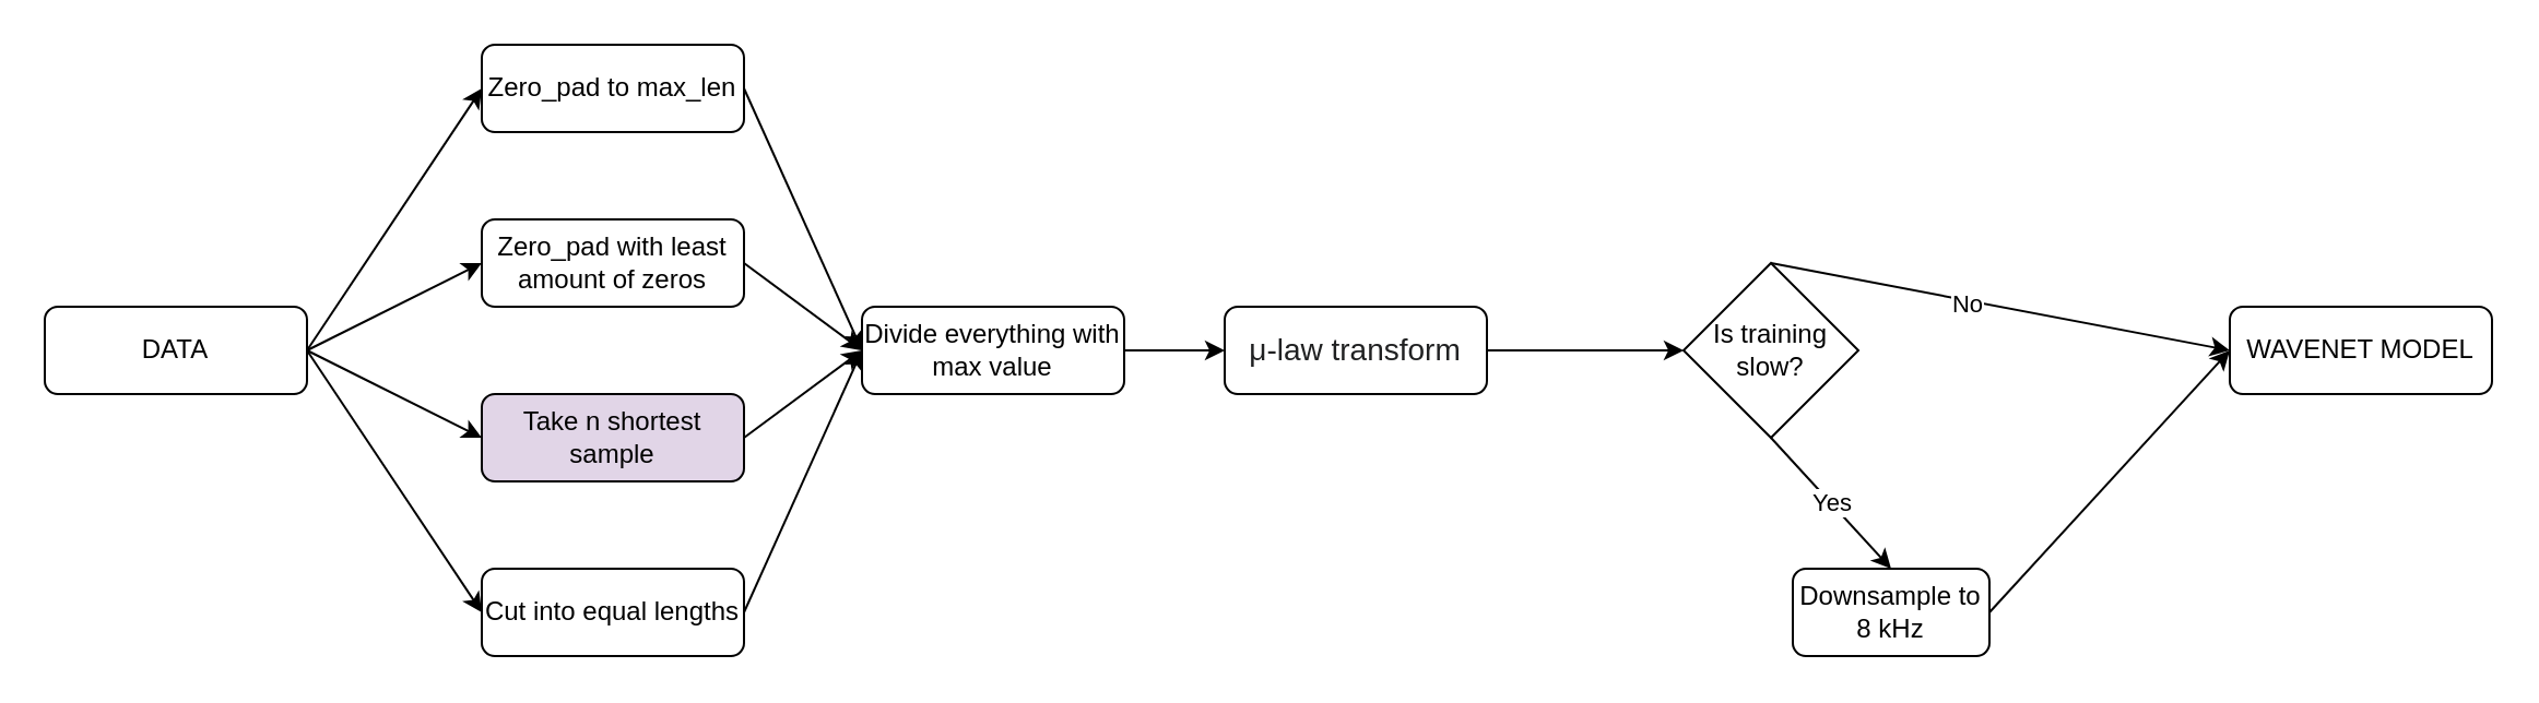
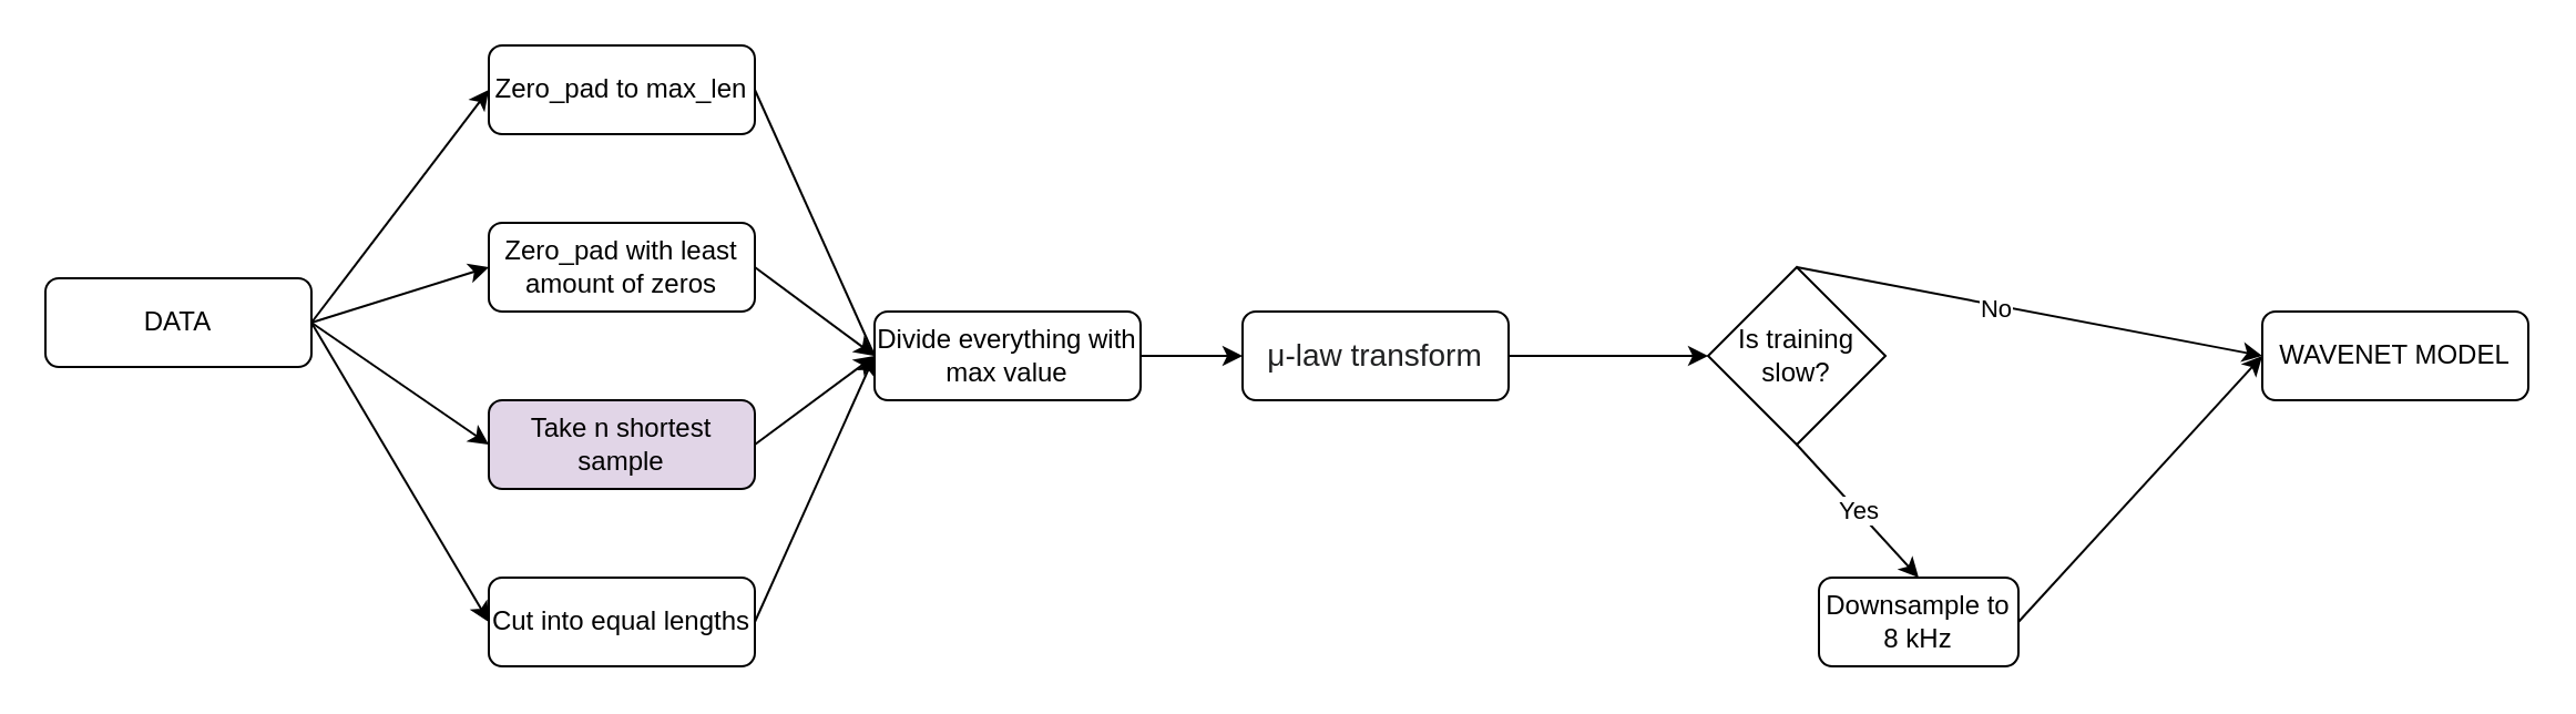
- <mxCell id="15" value="" style="endArrow=classic;html=1;exitX=1;exitY=0.5;exitDx=0;exitDy=0;entryX=0;entryY=0.5;entryDx=0;entryDy=0;" edge="1" parent="1" source="3" target="11"><mxGeometry width="50" height="50" relative="1" as="geometry"><mxPoint x="370" y="310" as="sourcePoint" /><mxPoint x="424" y="190" as="targetPoint" /></mxGeometry></mxCell>
+ <mxCell id="15" value="" style="endArrow=none;html=1;exitX=1;exitY=0.5;exitDx=0;exitDy=0;entryX=0;entryY=0.5;entryDx=0;entryDy=0;" edge="1" parent="1" source="3" target="11"><mxGeometry width="50" height="50" relative="1" as="geometry"><mxPoint x="370" y="310" as="sourcePoint" /><mxPoint x="424" y="190" as="targetPoint" /></mxGeometry></mxCell>
- <mxCell id="2" value="DATA" style="rounded=1;whiteSpace=wrap;html=1;fontSize=12;glass=0;strokeWidth=1;shadow=0;" parent="1" vertex="1"><mxGeometry x="20" y="140" width="120" height="40" as="geometry" /></mxCell>
+ <mxCell id="2" value="DATA" style="rounded=1;whiteSpace=wrap;html=1;fontSize=12;glass=0;strokeWidth=1;shadow=0;" parent="1" vertex="1"><mxGeometry x="20" y="125" width="120" height="40" as="geometry" /></mxCell>
